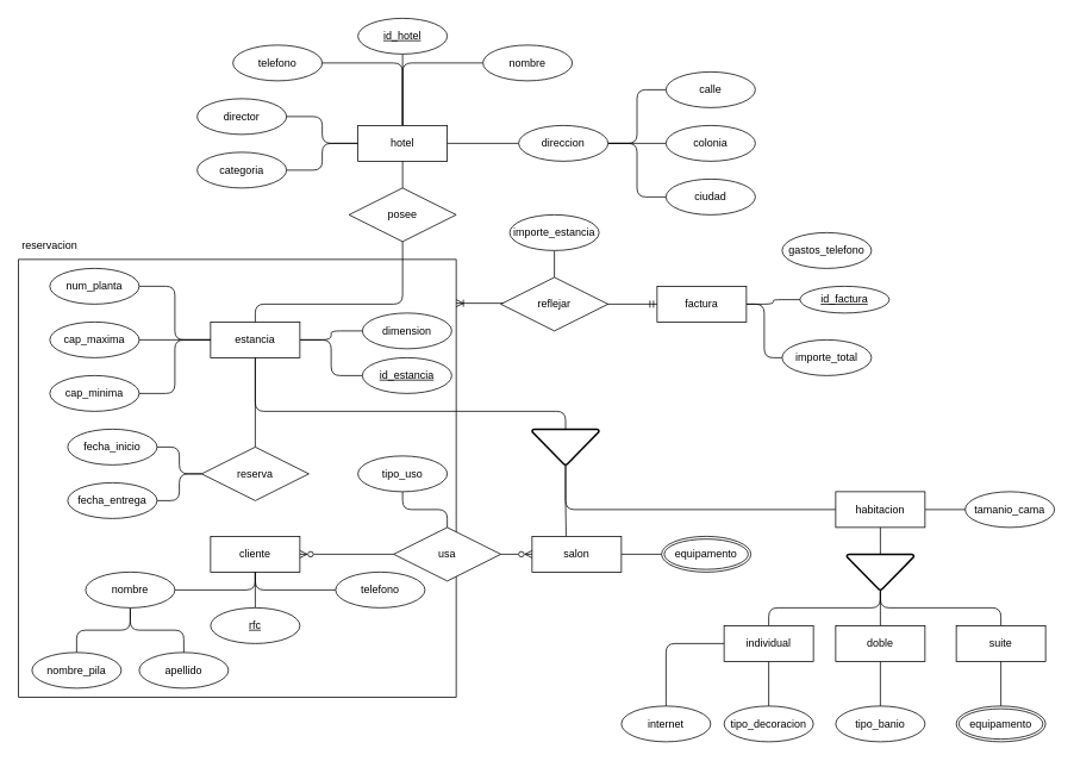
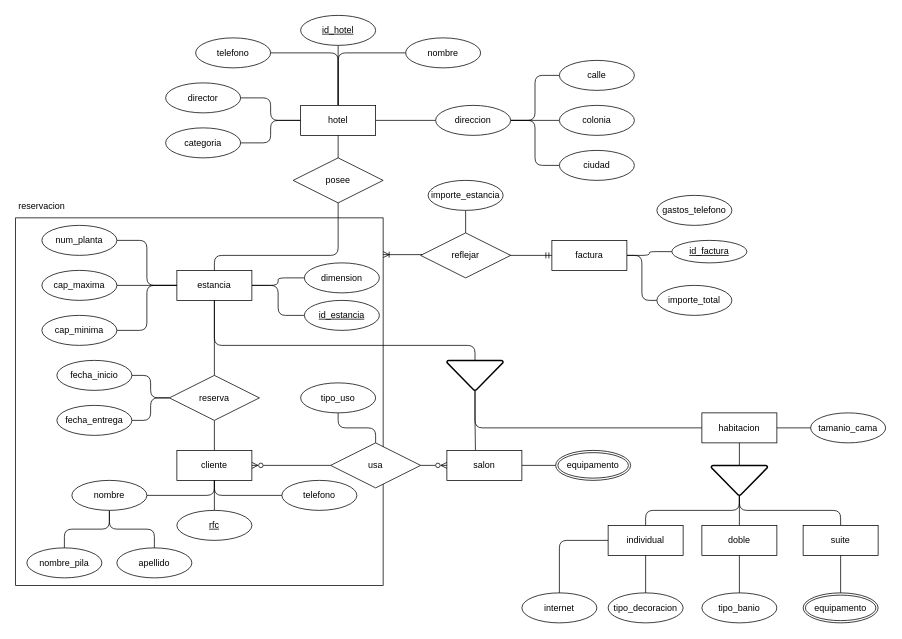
+ <mxCell id="61" style="edgeStyle=orthogonalEdgeStyle;rounded=1;orthogonalLoop=1;jettySize=auto;html=1;exitX=0.5;exitY=1;exitDx=0;exitDy=0;entryX=0.5;entryY=0;entryDx=0;entryDy=0;curved=0;endArrow=none;endFill=0;" parent="1" source="62" target="60" edge="1"><mxGeometry relative="1" as="geometry" /></mxCell>
